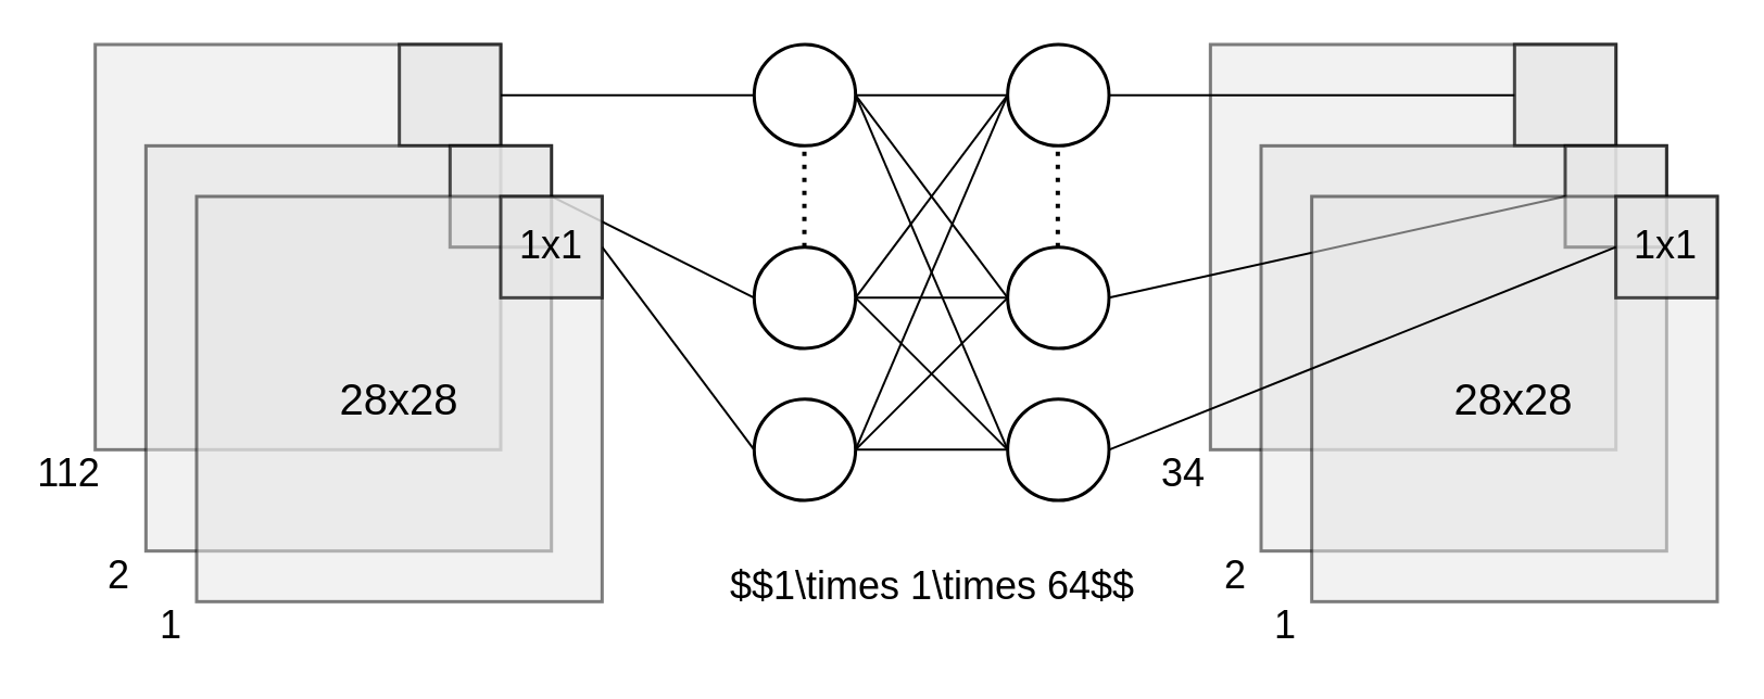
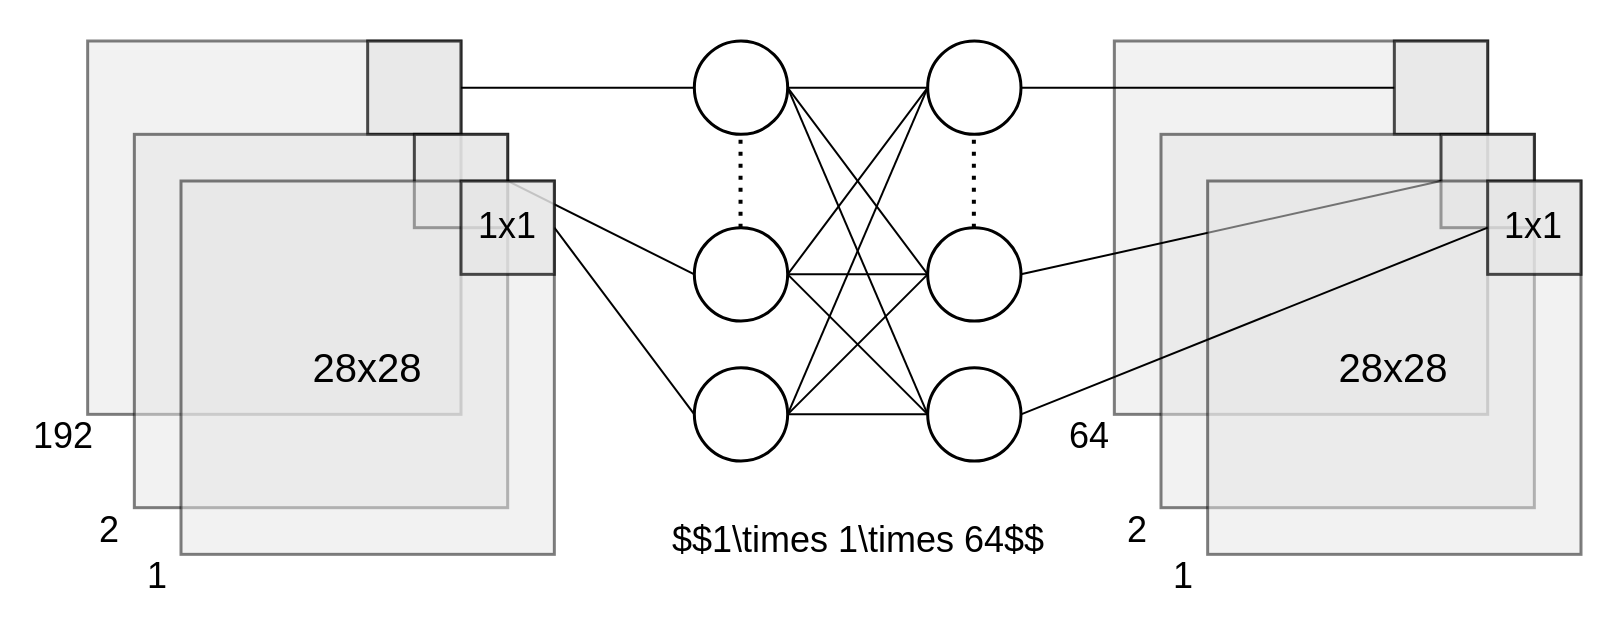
- <mxCell id="37" value="&lt;font style=&quot;font-size: 18px;&quot;&gt;112&lt;/font&gt;" style="rounded=1;whiteSpace=wrap;html=1;fillColor=none;strokeColor=none;fontSize=18;" vertex="1" parent="2"><mxGeometry y="186.667" width="23.333" height="23.333" as="geometry" /></mxCell>
+ <mxCell id="37" value="&lt;font style=&quot;font-size: 18px;&quot;&gt;192&lt;/font&gt;" style="rounded=1;whiteSpace=wrap;html=1;fillColor=none;strokeColor=none;fontSize=18;" vertex="1" parent="2"><mxGeometry y="186.667" width="23.333" height="23.333" as="geometry" /></mxCell>
- <mxCell id="41" value="&lt;font style=&quot;font-size: 18px;&quot;&gt;34&lt;/font&gt;" style="rounded=1;whiteSpace=wrap;html=1;fillColor=none;strokeColor=none;fontSize=18;" vertex="1" parent="2"><mxGeometry x="513.333" y="186.667" width="23.333" height="23.333" as="geometry" /></mxCell>
+ <mxCell id="41" value="&lt;font style=&quot;font-size: 18px;&quot;&gt;64&lt;/font&gt;" style="rounded=1;whiteSpace=wrap;html=1;fillColor=none;strokeColor=none;fontSize=18;" vertex="1" parent="2"><mxGeometry x="513.333" y="186.667" width="23.333" height="23.333" as="geometry" /></mxCell>
